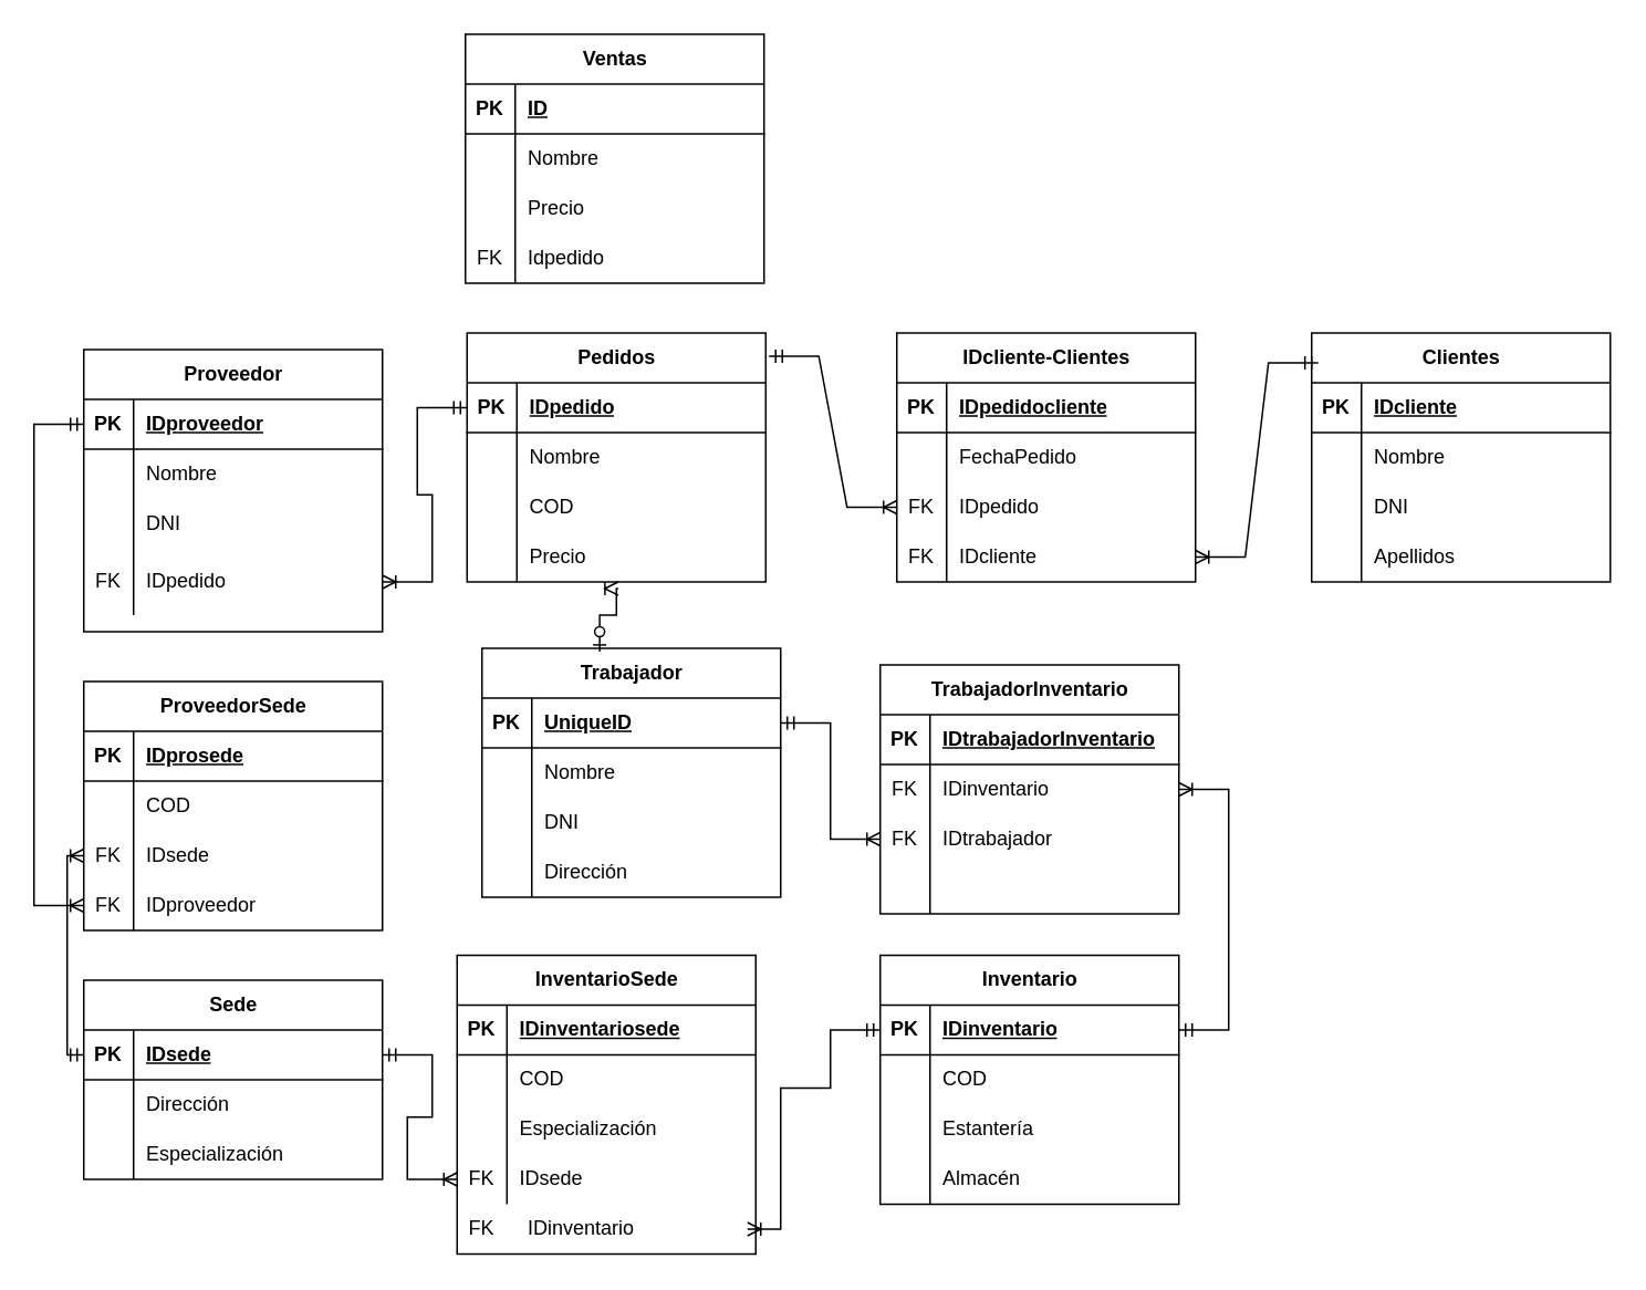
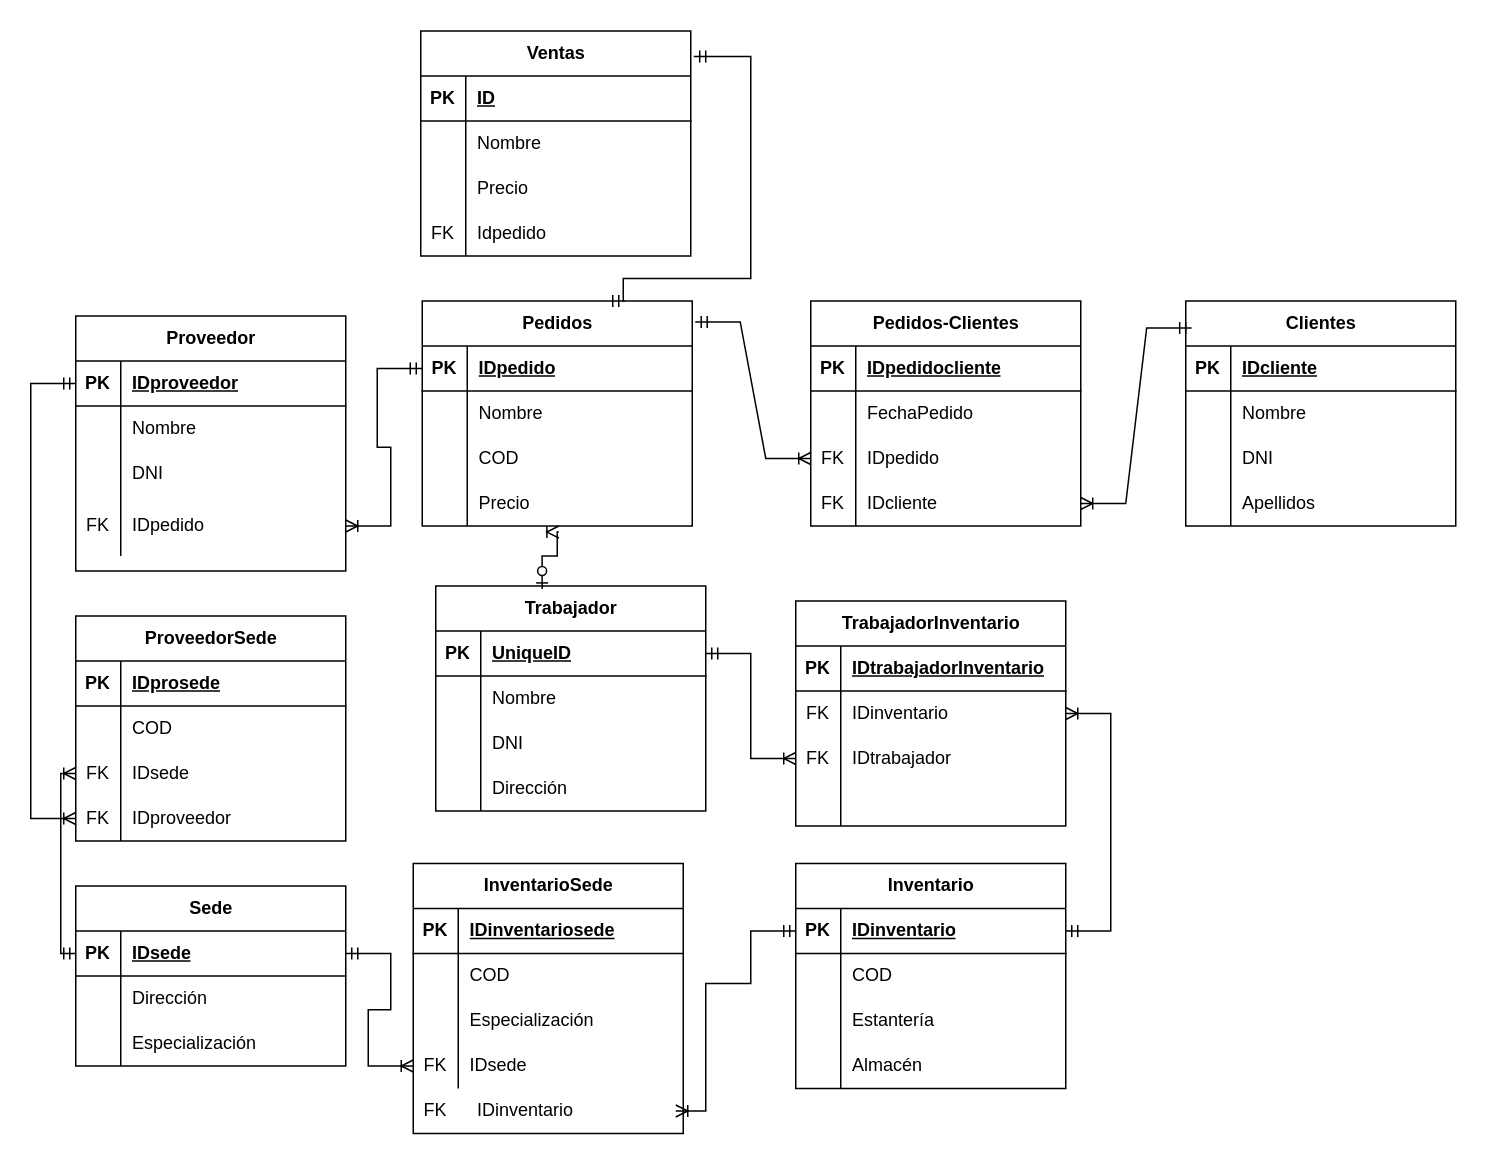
+ <mxCell id="68" value="" style="edgeStyle=orthogonalEdgeStyle;fontSize=12;html=1;endArrow=ERmandOne;startArrow=ERmandOne;rounded=0;exitX=0.75;exitY=0;exitDx=0;exitDy=0;entryX=1.011;entryY=0.113;entryDx=0;entryDy=0;entryPerimeter=0;" edge="1" parent="1" source="2" target="15"><mxGeometry width="100" height="100" relative="1" as="geometry"><mxPoint x="590" y="410" as="sourcePoint" /><mxPoint x="690" y="310" as="targetPoint" /><Array as="points"><mxPoint x="415" y="185" /><mxPoint x="500" y="185" /><mxPoint x="500" y="37" /></Array></mxGeometry></mxCell>
- <mxCell id="69" value="IDcliente-Clientes" style="shape=table;startSize=30;container=1;collapsible=1;childLayout=tableLayout;fixedRows=1;rowLines=0;fontStyle=1;align=center;resizeLast=1;html=1;" vertex="1" parent="1"><mxGeometry x="540" y="200" width="180" height="150" as="geometry" /></mxCell>
+ <mxCell id="69" value="Pedidos-Clientes" style="shape=table;startSize=30;container=1;collapsible=1;childLayout=tableLayout;fixedRows=1;rowLines=0;fontStyle=1;align=center;resizeLast=1;html=1;" vertex="1" parent="1"><mxGeometry x="540" y="200" width="180" height="150" as="geometry" /></mxCell>
